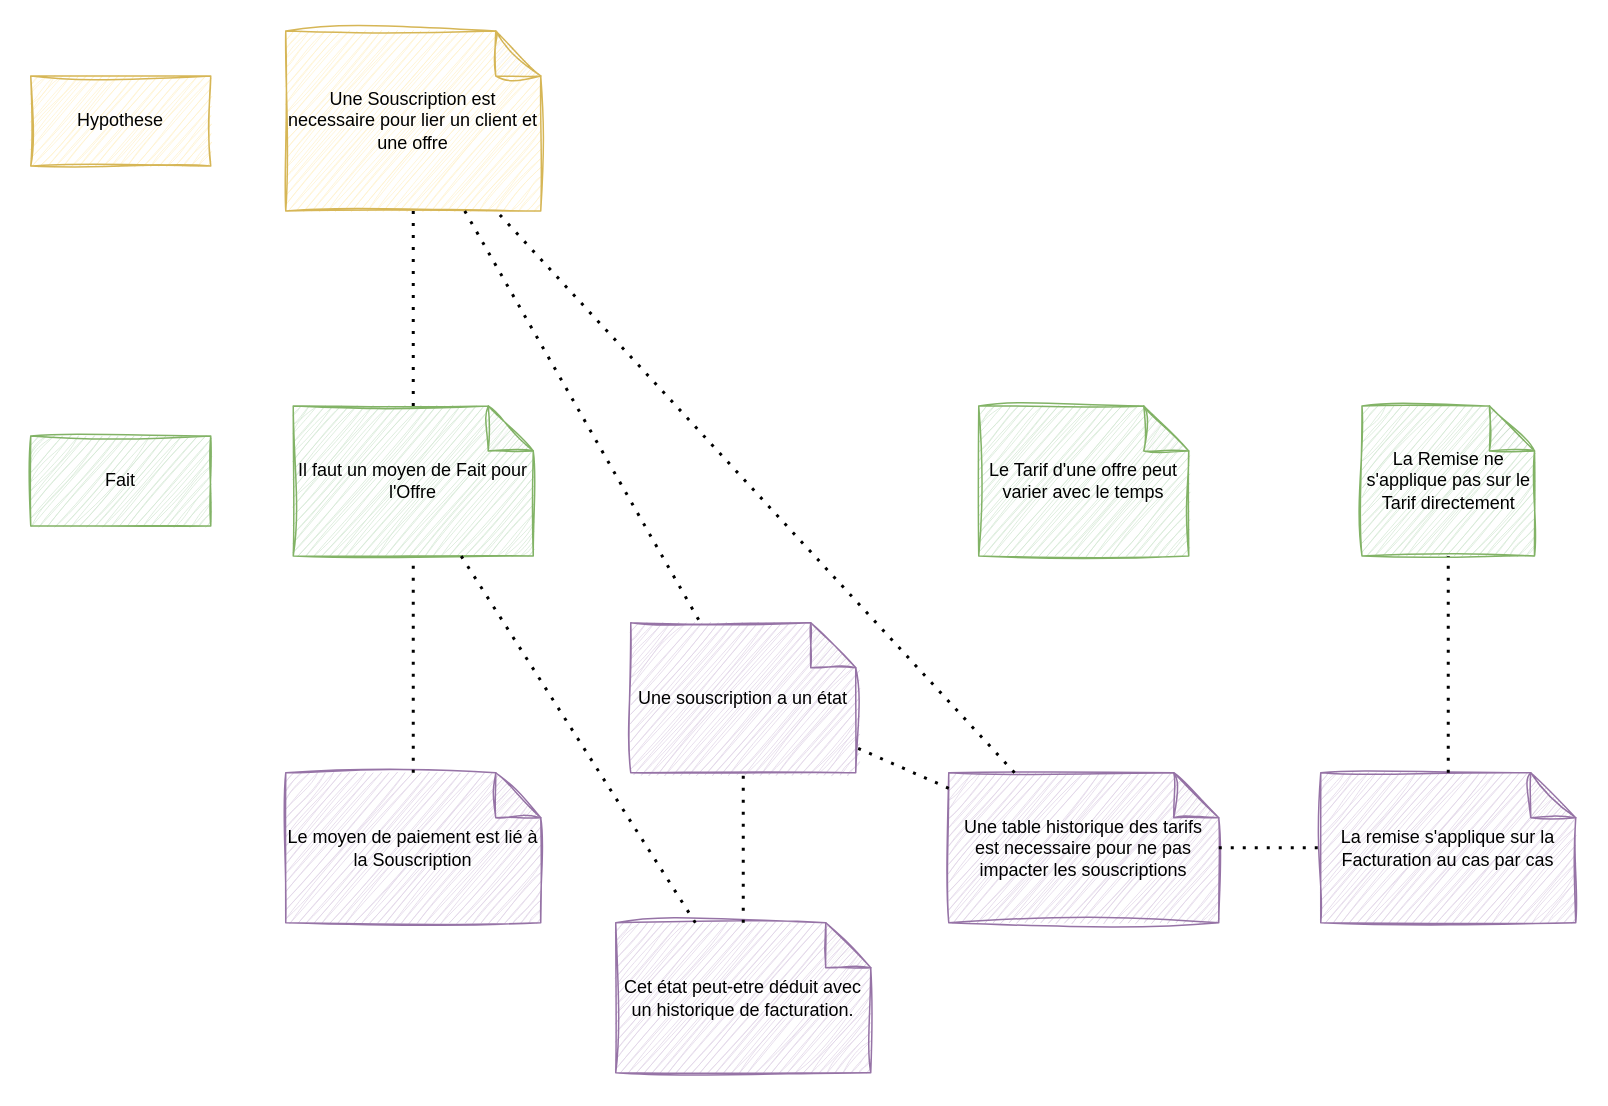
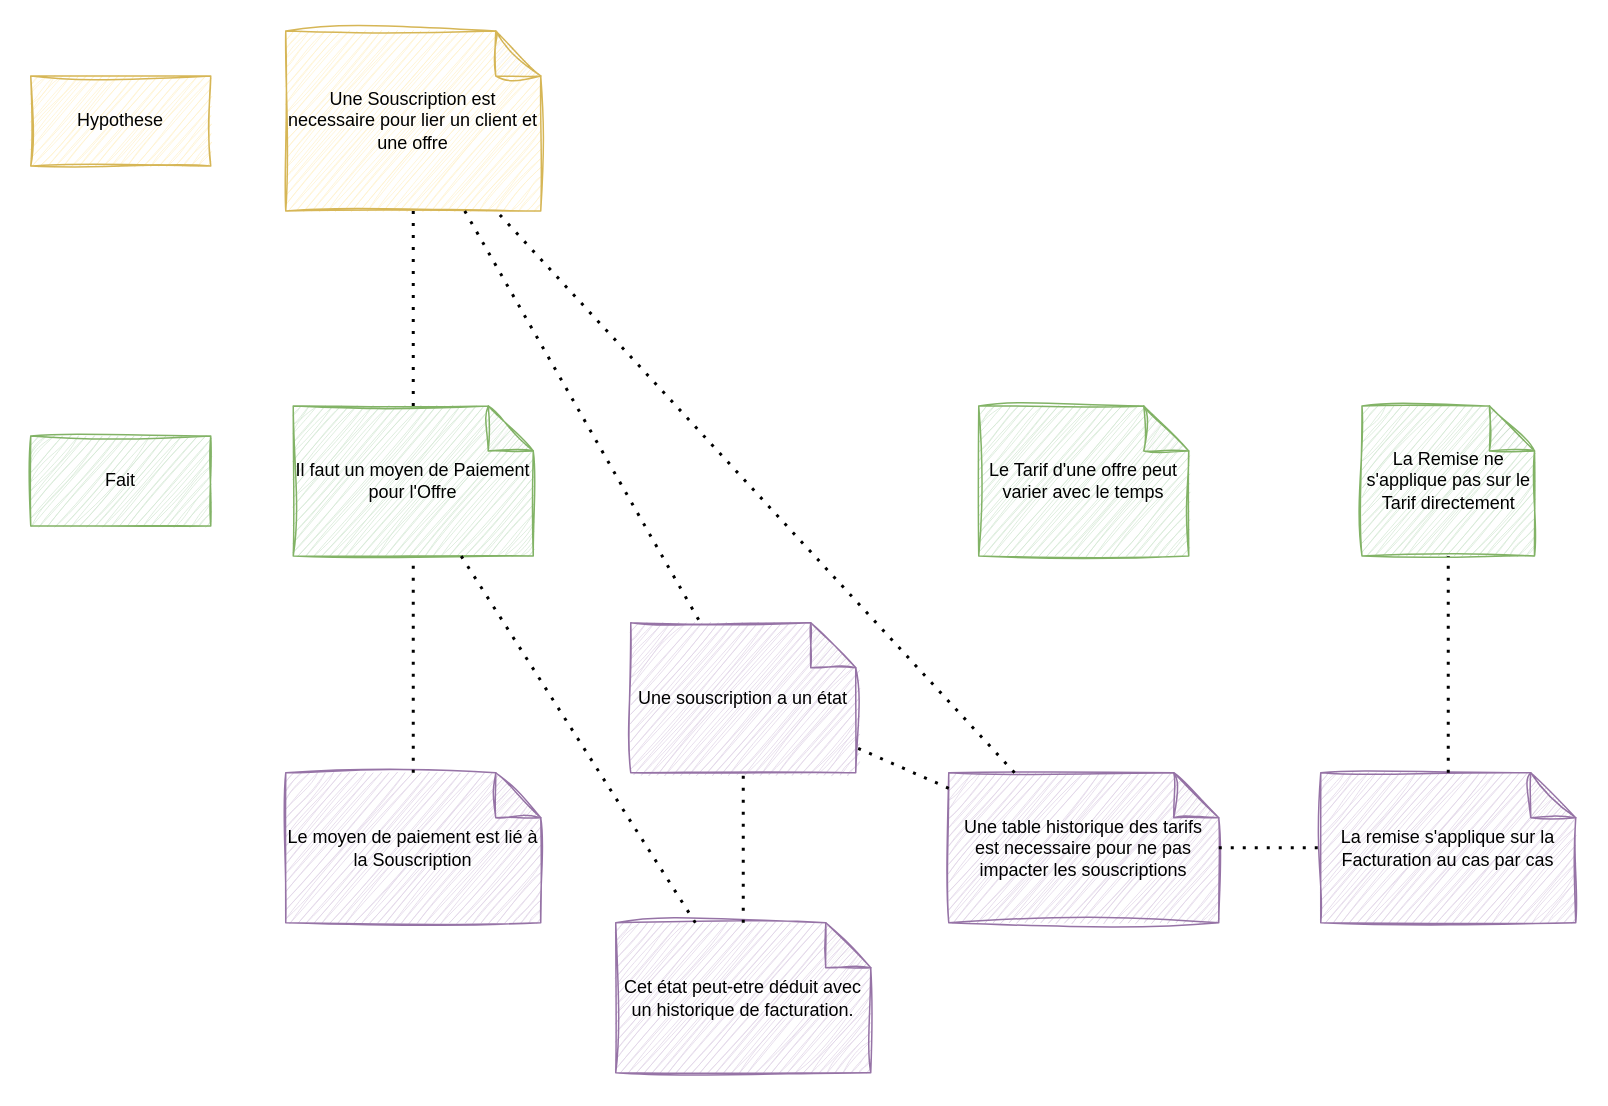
- <mxCell id="16" value="Il faut un moyen de Fait pour l'Offre" style="shape=note;whiteSpace=wrap;html=1;backgroundOutline=1;darkOpacity=0.05;fillColor=#d5e8d4;strokeColor=#82b366;sketch=1;curveFitting=1;jiggle=2;" parent="1" vertex="1"><mxGeometry x="195" y="270" width="160" height="100" as="geometry" /></mxCell>
+ <mxCell id="16" value="Il faut un moyen de Paiement pour l'Offre" style="shape=note;whiteSpace=wrap;html=1;backgroundOutline=1;darkOpacity=0.05;fillColor=#d5e8d4;strokeColor=#82b366;sketch=1;curveFitting=1;jiggle=2;" parent="1" vertex="1"><mxGeometry x="195" y="270" width="160" height="100" as="geometry" /></mxCell>
